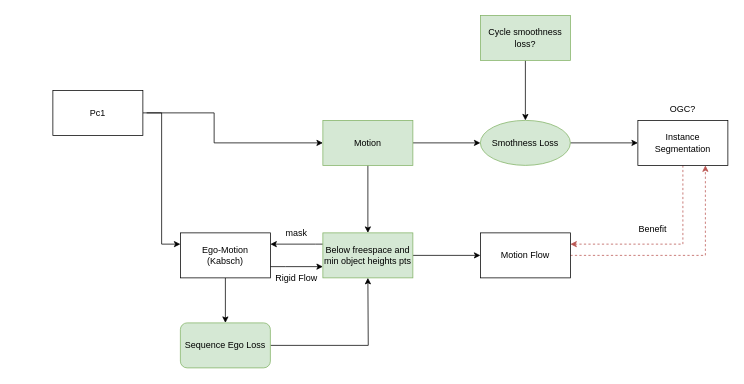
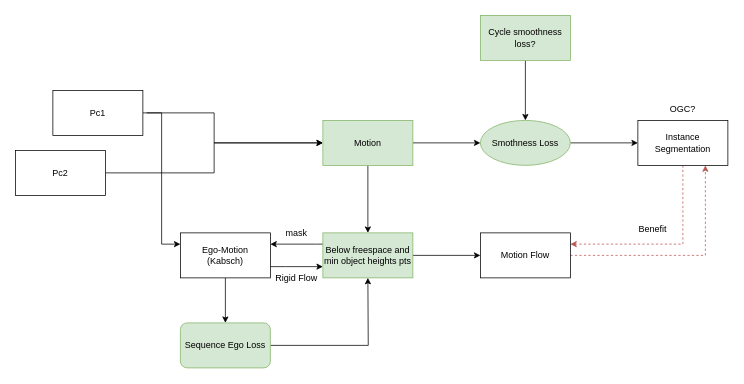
+ <mxCell id="6" value="Pc2" style="rounded=0;whiteSpace=wrap;html=1;" parent="1" vertex="1"><mxGeometry x="20" y="200" width="120" height="60" as="geometry" /></mxCell>
+ <mxCell id="5" style="edgeStyle=orthogonalEdgeStyle;rounded=0;orthogonalLoop=1;jettySize=auto;html=1;entryX=0;entryY=0.5;entryDx=0;entryDy=0;" parent="1" source="6" target="9" edge="1"><mxGeometry relative="1" as="geometry" /></mxCell>
